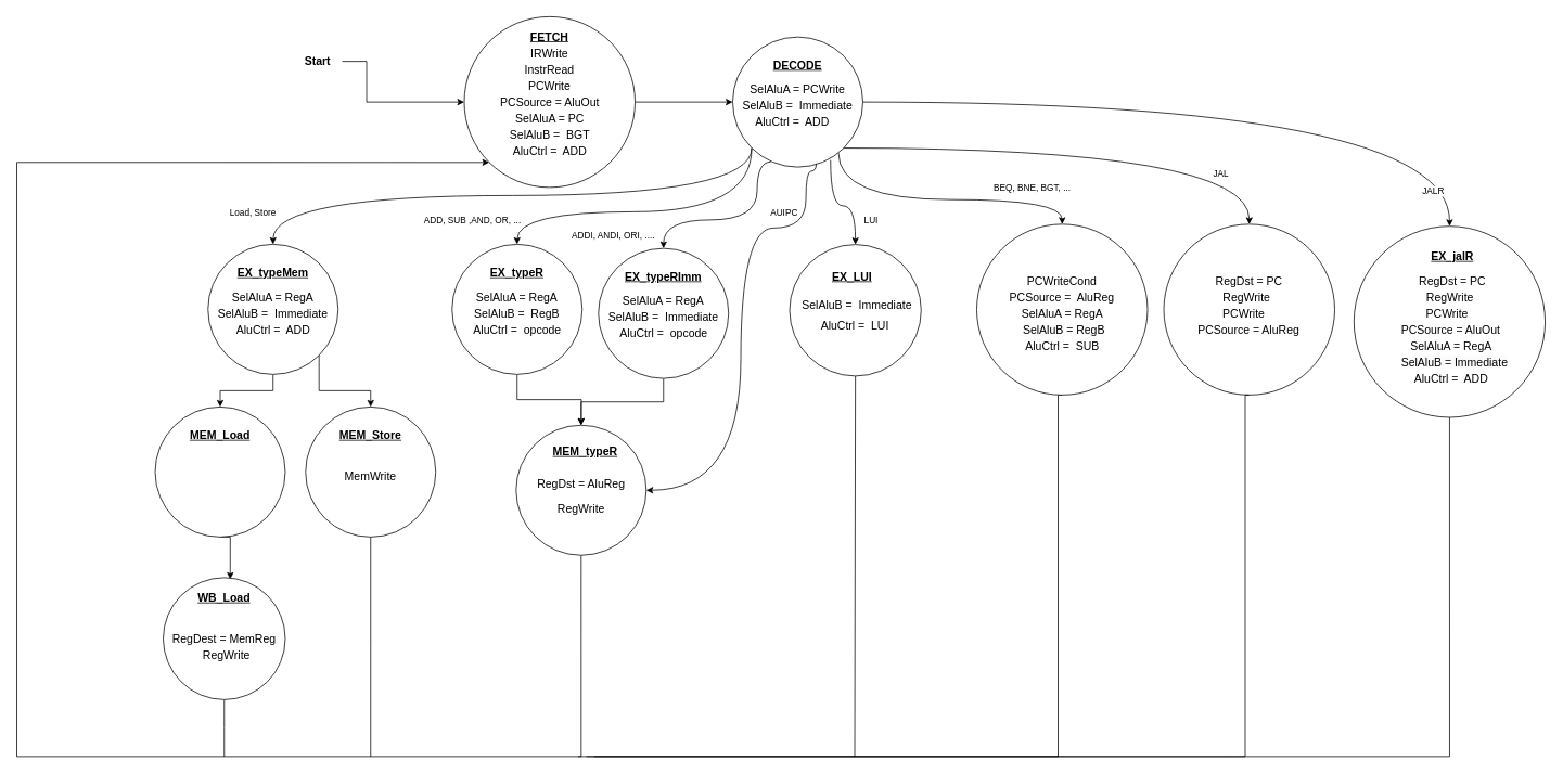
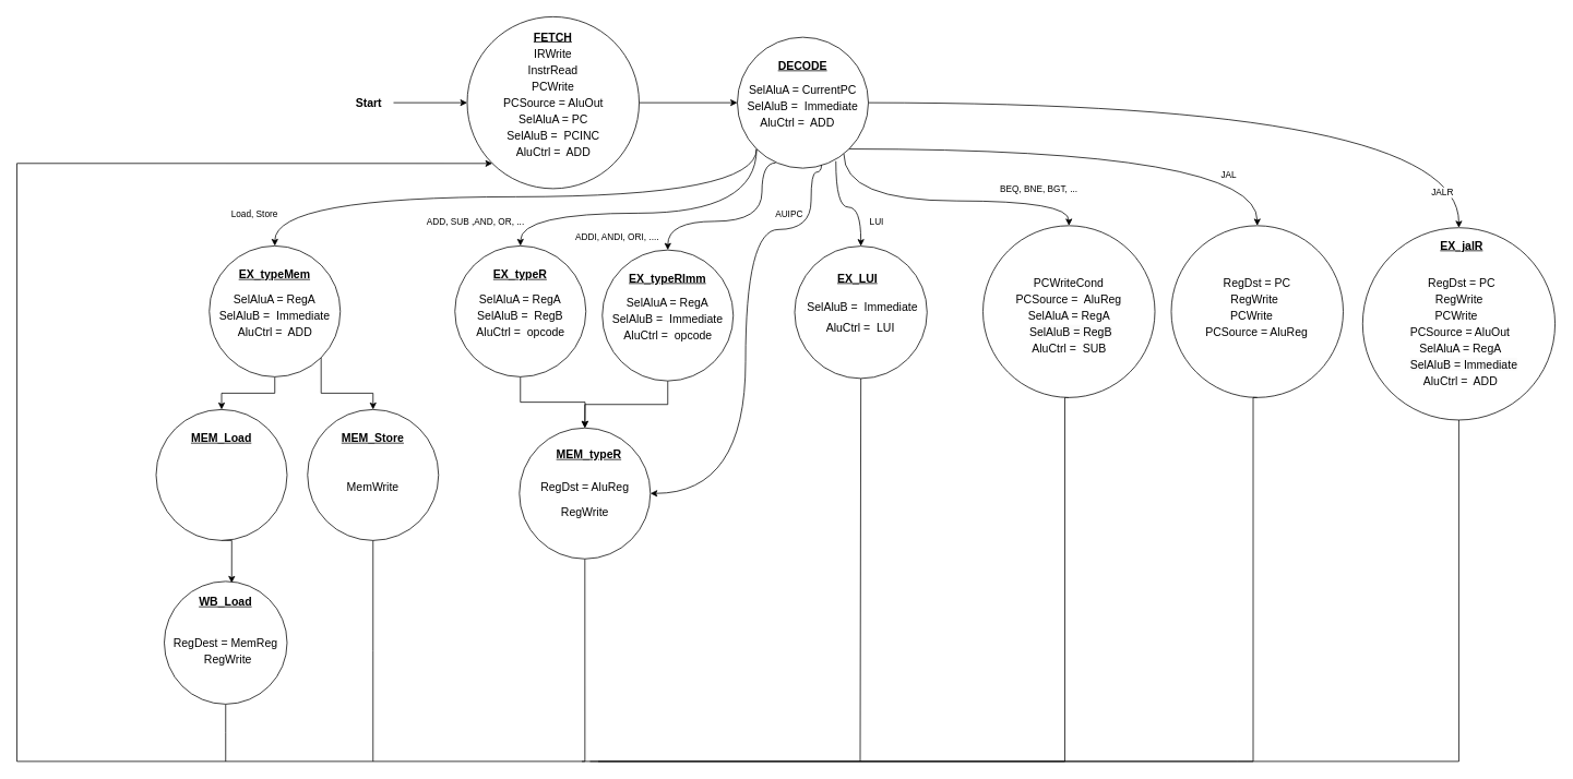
- <mxCell id="5" value="&lt;font style=&quot;font-size: 14px;&quot;&gt;&lt;b&gt;Start&lt;/b&gt;&lt;/font&gt;" style="text;html=1;strokeColor=none;fillColor=none;align=center;verticalAlign=middle;whiteSpace=wrap;rounded=0;" parent="1" vertex="1"><mxGeometry x="360" y="60" width="60" height="30" as="geometry" /></mxCell>
+ <mxCell id="5" value="&lt;font style=&quot;font-size: 14px;&quot;&gt;&lt;b&gt;Start&lt;/b&gt;&lt;/font&gt;" style="text;html=1;strokeColor=none;fillColor=none;align=center;verticalAlign=middle;whiteSpace=wrap;rounded=0;" parent="1" vertex="1"><mxGeometry x="420" y="110" width="60" height="30" as="geometry" /></mxCell>
- <mxCell id="25" value="SelAluA = PCWrite" style="text;html=1;strokeColor=none;fillColor=none;align=center;verticalAlign=middle;whiteSpace=wrap;rounded=0;fontSize=14;" parent="1" vertex="1"><mxGeometry x="911.25" y="95" width="137.5" height="30" as="geometry" /></mxCell>
+ <mxCell id="25" value="SelAluA = CurrentPC" style="text;html=1;strokeColor=none;fillColor=none;align=center;verticalAlign=middle;whiteSpace=wrap;rounded=0;fontSize=14;" parent="1" vertex="1"><mxGeometry x="911.25" y="95" width="137.5" height="30" as="geometry" /></mxCell>
- <mxCell id="11" value="SelAluB =&amp;nbsp; BGT" style="text;html=1;strokeColor=none;fillColor=none;align=center;verticalAlign=middle;whiteSpace=wrap;rounded=0;fontSize=14;" parent="1" vertex="1"><mxGeometry x="612.5" y="150" width="125" height="30" as="geometry" /></mxCell>
+ <mxCell id="11" value="SelAluB =&amp;nbsp; PCINC" style="text;html=1;strokeColor=none;fillColor=none;align=center;verticalAlign=middle;whiteSpace=wrap;rounded=0;fontSize=14;" parent="1" vertex="1"><mxGeometry x="612.5" y="150" width="125" height="30" as="geometry" /></mxCell>
- <mxCell id="81" value="&lt;u&gt;&lt;b&gt;EX_jalR&lt;/b&gt;&lt;/u&gt;" style="text;html=1;strokeColor=none;fillColor=none;align=center;verticalAlign=middle;whiteSpace=wrap;rounded=0;fontSize=14;" parent="1" vertex="1"><mxGeometry x="1700" y="300.31" width="170" height="30" as="geometry" /></mxCell>
+ <mxCell id="81" value="&lt;u&gt;&lt;b&gt;EX_jalR&lt;/b&gt;&lt;/u&gt;" style="text;html=1;strokeColor=none;fillColor=none;align=center;verticalAlign=middle;whiteSpace=wrap;rounded=0;fontSize=14;" parent="1" vertex="1"><mxGeometry x="1700" y="285.31" width="170" height="30" as="geometry" /></mxCell>
- <mxCell id="64" value="MemWrite" style="text;html=1;strokeColor=none;fillColor=none;align=center;verticalAlign=middle;whiteSpace=wrap;rounded=0;fontSize=14;" parent="1" vertex="1"><mxGeometry x="386.25" y="570" width="137.5" height="30" as="geometry" /></mxCell>
+ <mxCell id="64" value="MemWrite" style="text;html=1;strokeColor=none;fillColor=none;align=center;verticalAlign=middle;whiteSpace=wrap;rounded=0;fontSize=14;" parent="1" vertex="1"><mxGeometry x="386.25" y="580" width="137.5" height="30" as="geometry" /></mxCell>
